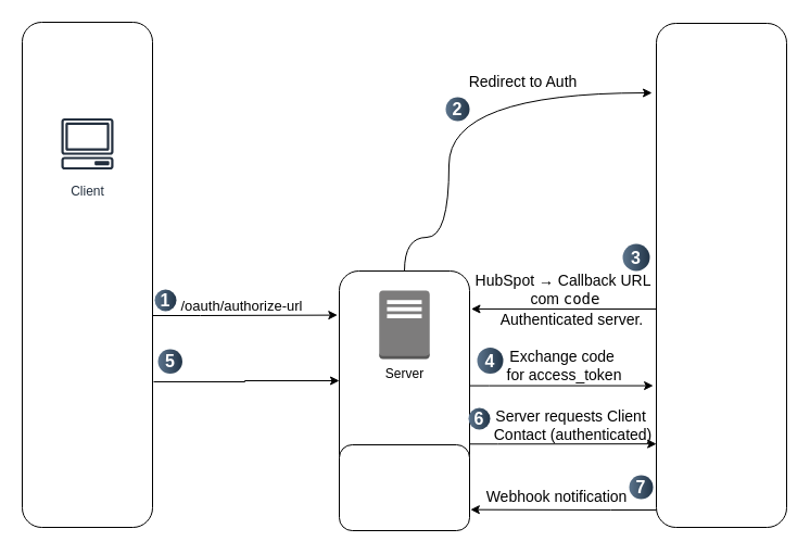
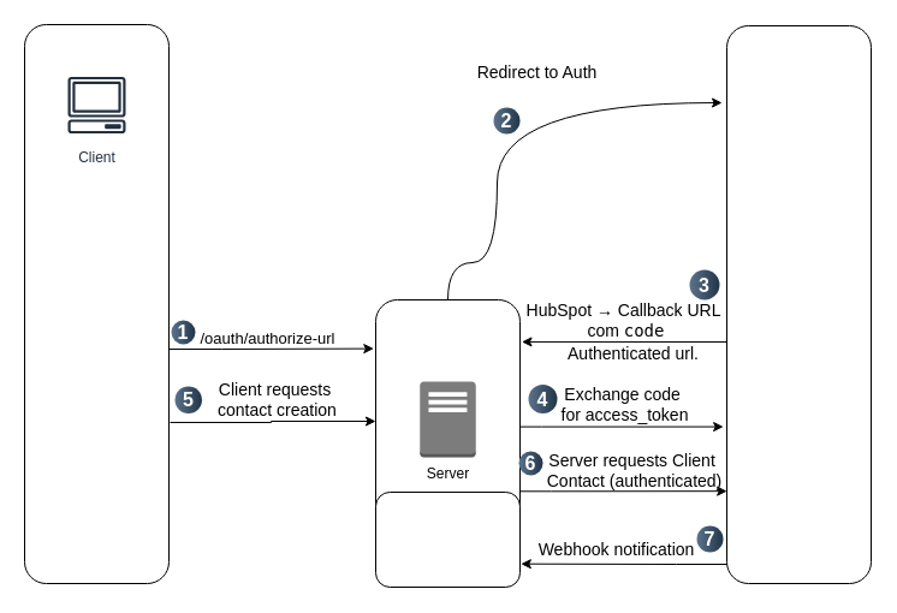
- <mxCell id="14" value="&lt;font style=&quot;font-size: 14px;&quot;&gt;Redirect to Auth&lt;/font&gt;" style="text;html=1;align=center;verticalAlign=middle;resizable=0;points=[];autosize=1;strokeColor=none;fillColor=none;" vertex="1" parent="1"><mxGeometry x="422" y="60" width="118" height="29" as="geometry" /></mxCell>
+ <mxCell id="14" value="&lt;font style=&quot;font-size: 14px;&quot;&gt;Redirect to Auth&lt;/font&gt;" style="text;html=1;align=center;verticalAlign=middle;resizable=0;points=[];autosize=1;strokeColor=none;fillColor=none;" vertex="1" parent="1"><mxGeometry x="387" y="45" width="118" height="29" as="geometry" /></mxCell>
- <mxCell id="7" value="Client" style="sketch=0;outlineConnect=0;fontColor=#232F3E;gradientColor=none;strokeColor=#232F3E;fillColor=#ffffff;dashed=0;verticalLabelPosition=bottom;verticalAlign=top;align=center;html=1;fontSize=12;fontStyle=0;aspect=fixed;shape=mxgraph.aws4.resourceIcon;resIcon=mxgraph.aws4.client;" vertex="1" parent="1"><mxGeometry x="50" y="102" width="60" height="60" as="geometry" /></mxCell>
+ <mxCell id="7" value="Client" style="sketch=0;outlineConnect=0;fontColor=#232F3E;gradientColor=none;strokeColor=#232F3E;fillColor=#ffffff;dashed=0;verticalLabelPosition=bottom;verticalAlign=top;align=center;html=1;fontSize=12;fontStyle=0;aspect=fixed;shape=mxgraph.aws4.resourceIcon;resIcon=mxgraph.aws4.client;" vertex="1" parent="1"><mxGeometry x="50" y="57" width="60" height="60" as="geometry" /></mxCell>
- <mxCell id="18" value="&lt;font style=&quot;font-size: 14px;&quot;&gt;Authenticated server.&lt;/font&gt;" style="text;html=1;align=center;verticalAlign=middle;resizable=0;points=[];autosize=1;strokeColor=none;fillColor=none;" vertex="1" parent="1"><mxGeometry x="451" y="279" width="150" height="29" as="geometry" /></mxCell>
+ <mxCell id="18" value="&lt;font style=&quot;font-size: 14px;&quot;&gt;Authenticated url.&lt;/font&gt;" style="text;html=1;align=center;verticalAlign=middle;resizable=0;points=[];autosize=1;strokeColor=none;fillColor=none;" vertex="1" parent="1"><mxGeometry x="451" y="279" width="150" height="29" as="geometry" /></mxCell>
- <mxCell id="8" value="Server" style="outlineConnect=0;dashed=0;verticalLabelPosition=bottom;verticalAlign=top;align=center;html=1;shape=mxgraph.aws3.traditional_server;fillColor=#7D7C7C;gradientColor=none;" vertex="1" parent="1"><mxGeometry x="348.75" y="267" width="46.5" height="63" as="geometry" /></mxCell>
+ <mxCell id="8" value="Server" style="outlineConnect=0;dashed=0;verticalLabelPosition=bottom;verticalAlign=top;align=center;html=1;shape=mxgraph.aws3.traditional_server;fillColor=#7D7C7C;gradientColor=none;" vertex="1" parent="1"><mxGeometry x="348.75" y="317" width="46.5" height="63" as="geometry" /></mxCell>
+ <mxCell id="19" value="&lt;font style=&quot;font-size: 14px;&quot;&gt;Client requests&lt;/font&gt;&lt;div&gt;&lt;font style=&quot;font-size: 14px;&quot;&gt;&amp;nbsp;contact creation&lt;/font&gt;&lt;/div&gt;" style="text;html=1;align=center;verticalAlign=middle;resizable=0;points=[];autosize=1;strokeColor=none;fillColor=none;" vertex="1" parent="1"><mxGeometry x="167.5" y="309.25" width="121" height="46" as="geometry" /></mxCell>
